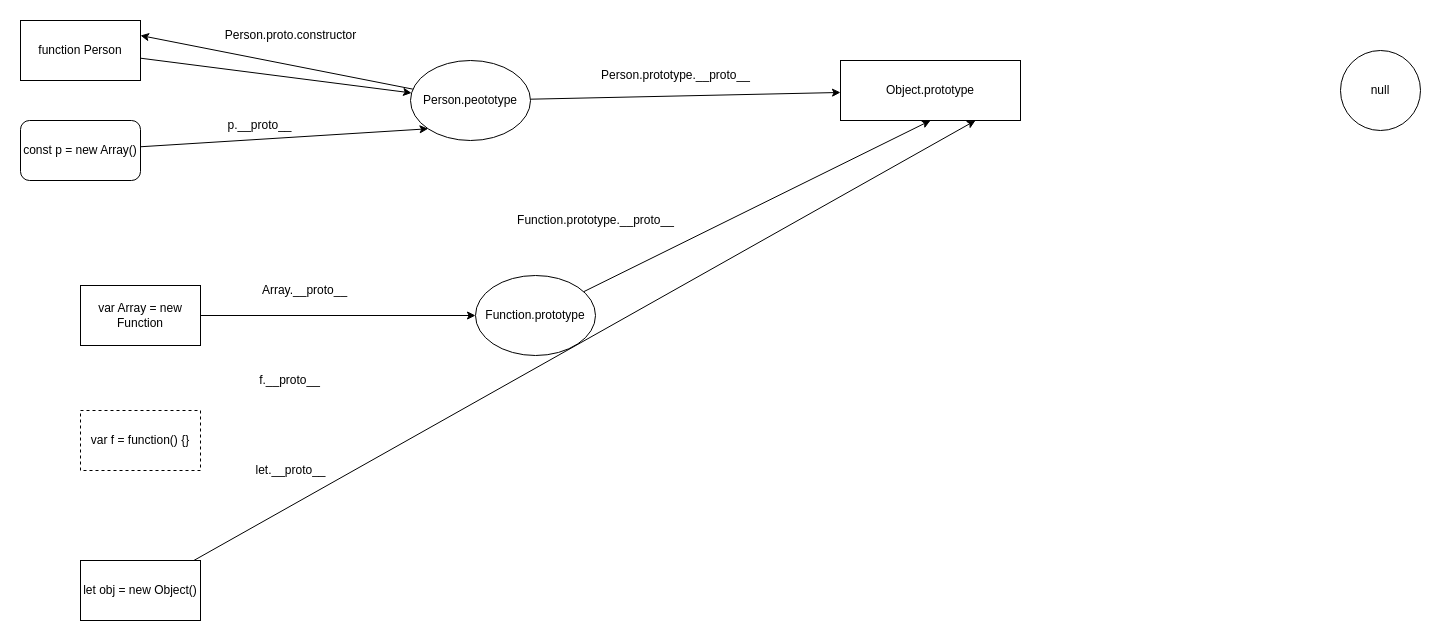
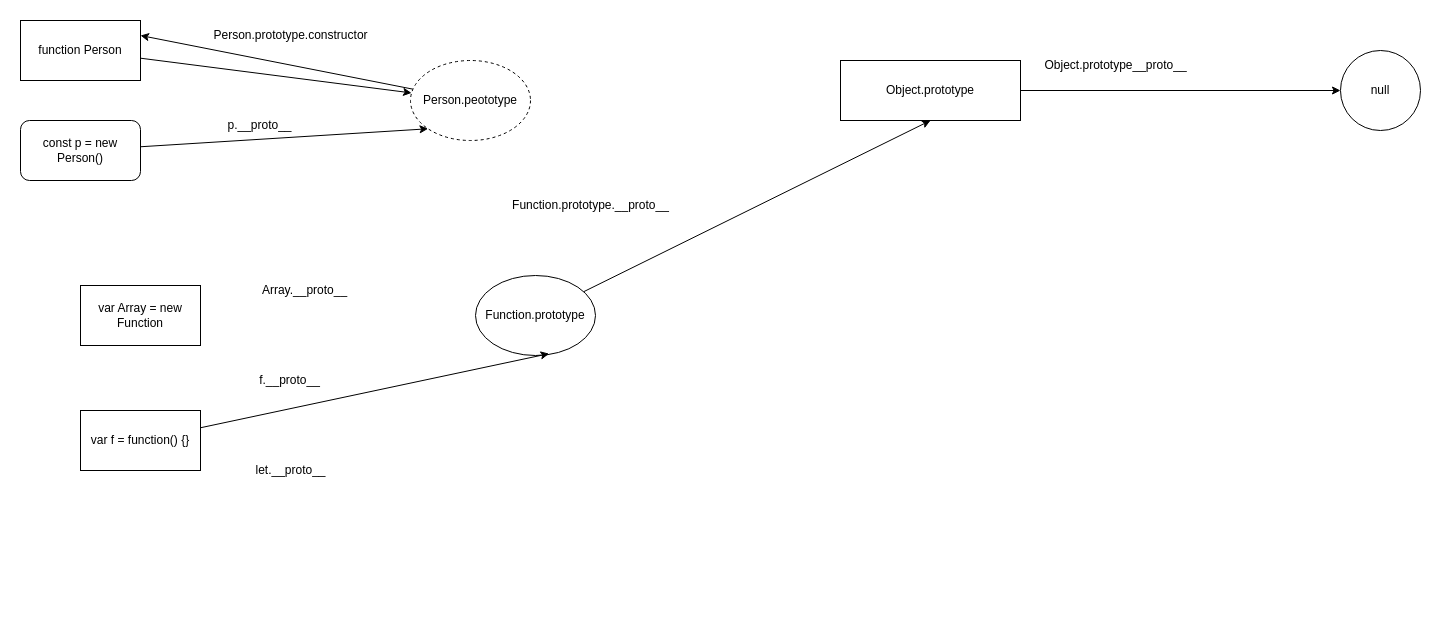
- <mxCell id="10" value="Person.proto.constructor" style="text;html=1;align=center;verticalAlign=middle;resizable=0;points=[];autosize=1;strokeColor=none;fillColor=none;" vertex="1" parent="1"><mxGeometry x="200" y="20" width="180" height="30" as="geometry" /></mxCell>
+ <mxCell id="10" value="Person.prototype.constructor" style="text;html=1;align=center;verticalAlign=middle;resizable=0;points=[];autosize=1;strokeColor=none;fillColor=none;" vertex="1" parent="1"><mxGeometry x="200" y="20" width="180" height="30" as="geometry" /></mxCell>
+ <mxCell id="15" value="Object.prototype__proto__" style="text;html=1;align=center;verticalAlign=middle;resizable=0;points=[];autosize=1;strokeColor=none;fillColor=none;" vertex="1" parent="1"><mxGeometry x="1030" y="50" width="170" height="30" as="geometry" /></mxCell>
- <mxCell id="13" value="Person.prototype.__proto__" style="text;html=1;align=center;verticalAlign=middle;resizable=0;points=[];autosize=1;strokeColor=none;fillColor=none;" vertex="1" parent="1"><mxGeometry x="590" y="60" width="170" height="30" as="geometry" /></mxCell>
+ <mxCell id="11" value="" style="edgeStyle=none;html=1;" edge="1" parent="1" source="12" target="14"><mxGeometry relative="1" as="geometry" /></mxCell>
- <mxCell id="7" style="edgeStyle=none;html=1;" edge="1" parent="1" source="8" target="12"><mxGeometry relative="1" as="geometry" /></mxCell>
- <mxCell id="8" value="Person.peototype" style="ellipse;whiteSpace=wrap;html=1;" vertex="1" parent="1"><mxGeometry x="410" y="60" width="120" height="80" as="geometry" /></mxCell>
+ <mxCell id="8" value="Person.peototype" style="ellipse;whiteSpace=wrap;html=1;dashed=1;" vertex="1" parent="1"><mxGeometry x="410" y="60" width="120" height="80" as="geometry" /></mxCell>
- <mxCell id="5" value="const p = new Array()" style="rounded=1;whiteSpace=wrap;html=1;" vertex="1" parent="1"><mxGeometry x="20" y="120" width="120" height="60" as="geometry" /></mxCell>
+ <mxCell id="5" value="const p = new Person()" style="rounded=1;whiteSpace=wrap;html=1;" vertex="1" parent="1"><mxGeometry x="20" y="120" width="120" height="60" as="geometry" /></mxCell>
- <mxCell id="21" value="Function.prototype.__proto__" style="text;html=1;align=center;verticalAlign=middle;resizable=0;points=[];autosize=1;strokeColor=none;fillColor=none;" vertex="1" parent="1"><mxGeometry x="505" y="205" width="180" height="30" as="geometry" /></mxCell>
+ <mxCell id="21" value="Function.prototype.__proto__" style="text;html=1;align=center;verticalAlign=middle;resizable=0;points=[];autosize=1;strokeColor=none;fillColor=none;" vertex="1" parent="1"><mxGeometry x="500" y="190" width="180" height="30" as="geometry" /></mxCell>
- <mxCell id="16" style="edgeStyle=none;html=1;entryX=0;entryY=0.5;entryDx=0;entryDy=0;" edge="1" parent="1" source="17" target="19"><mxGeometry relative="1" as="geometry" /></mxCell>
- <mxCell id="25" style="edgeStyle=none;html=1;entryX=0.75;entryY=1;entryDx=0;entryDy=0;" edge="1" parent="1" source="26" target="12"><mxGeometry relative="1" as="geometry" /></mxCell>
+ <mxCell id="22" style="edgeStyle=none;html=1;entryX=0.613;entryY=0.977;entryDx=0;entryDy=0;entryPerimeter=0;" edge="1" parent="1" source="23" target="19"><mxGeometry relative="1" as="geometry" /></mxCell>
- <mxCell id="23" value="var f = function() {}" style="rounded=0;whiteSpace=wrap;html=1;dashed=1;" vertex="1" parent="1"><mxGeometry x="80" y="410" width="120" height="60" as="geometry" /></mxCell>
+ <mxCell id="23" value="var f = function() {}" style="rounded=0;whiteSpace=wrap;html=1;" vertex="1" parent="1"><mxGeometry x="80" y="410" width="120" height="60" as="geometry" /></mxCell>
- <mxCell id="26" value="let obj = new Object()" style="rounded=0;whiteSpace=wrap;html=1;" vertex="1" parent="1"><mxGeometry x="80" y="560" width="120" height="60" as="geometry" /></mxCell>
